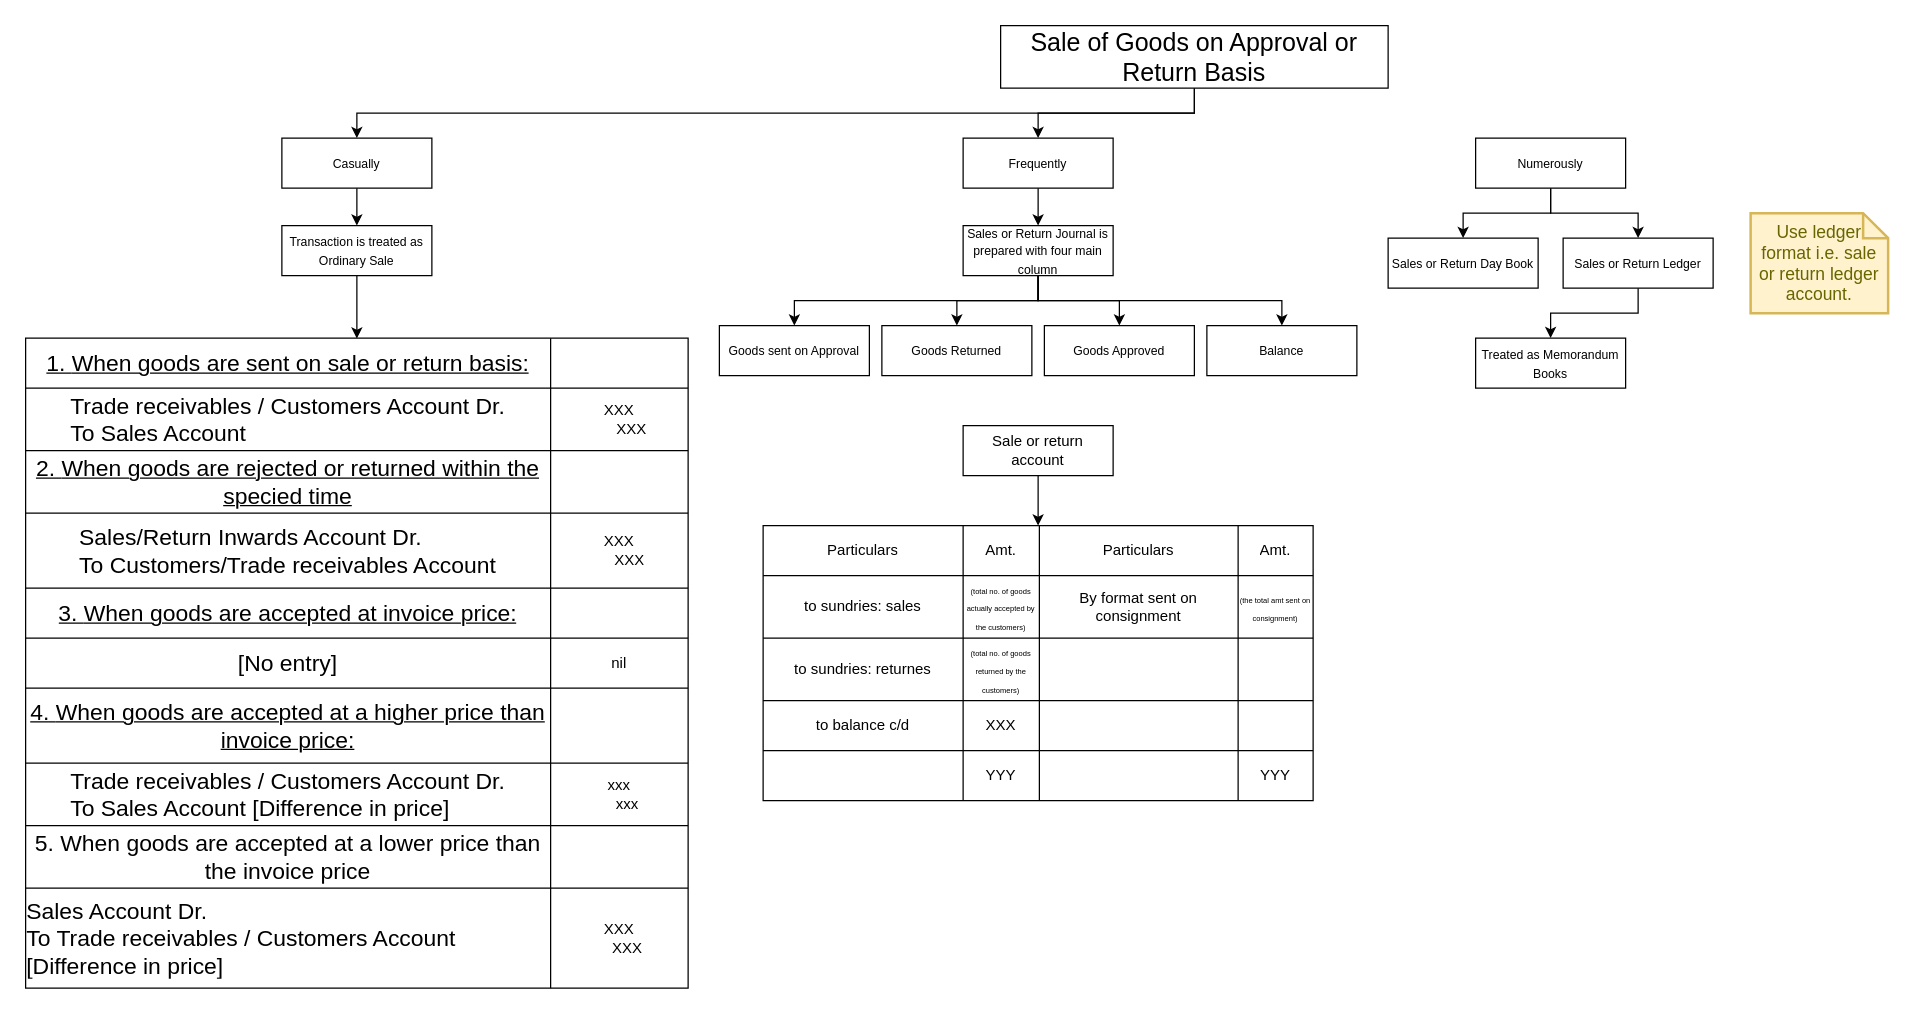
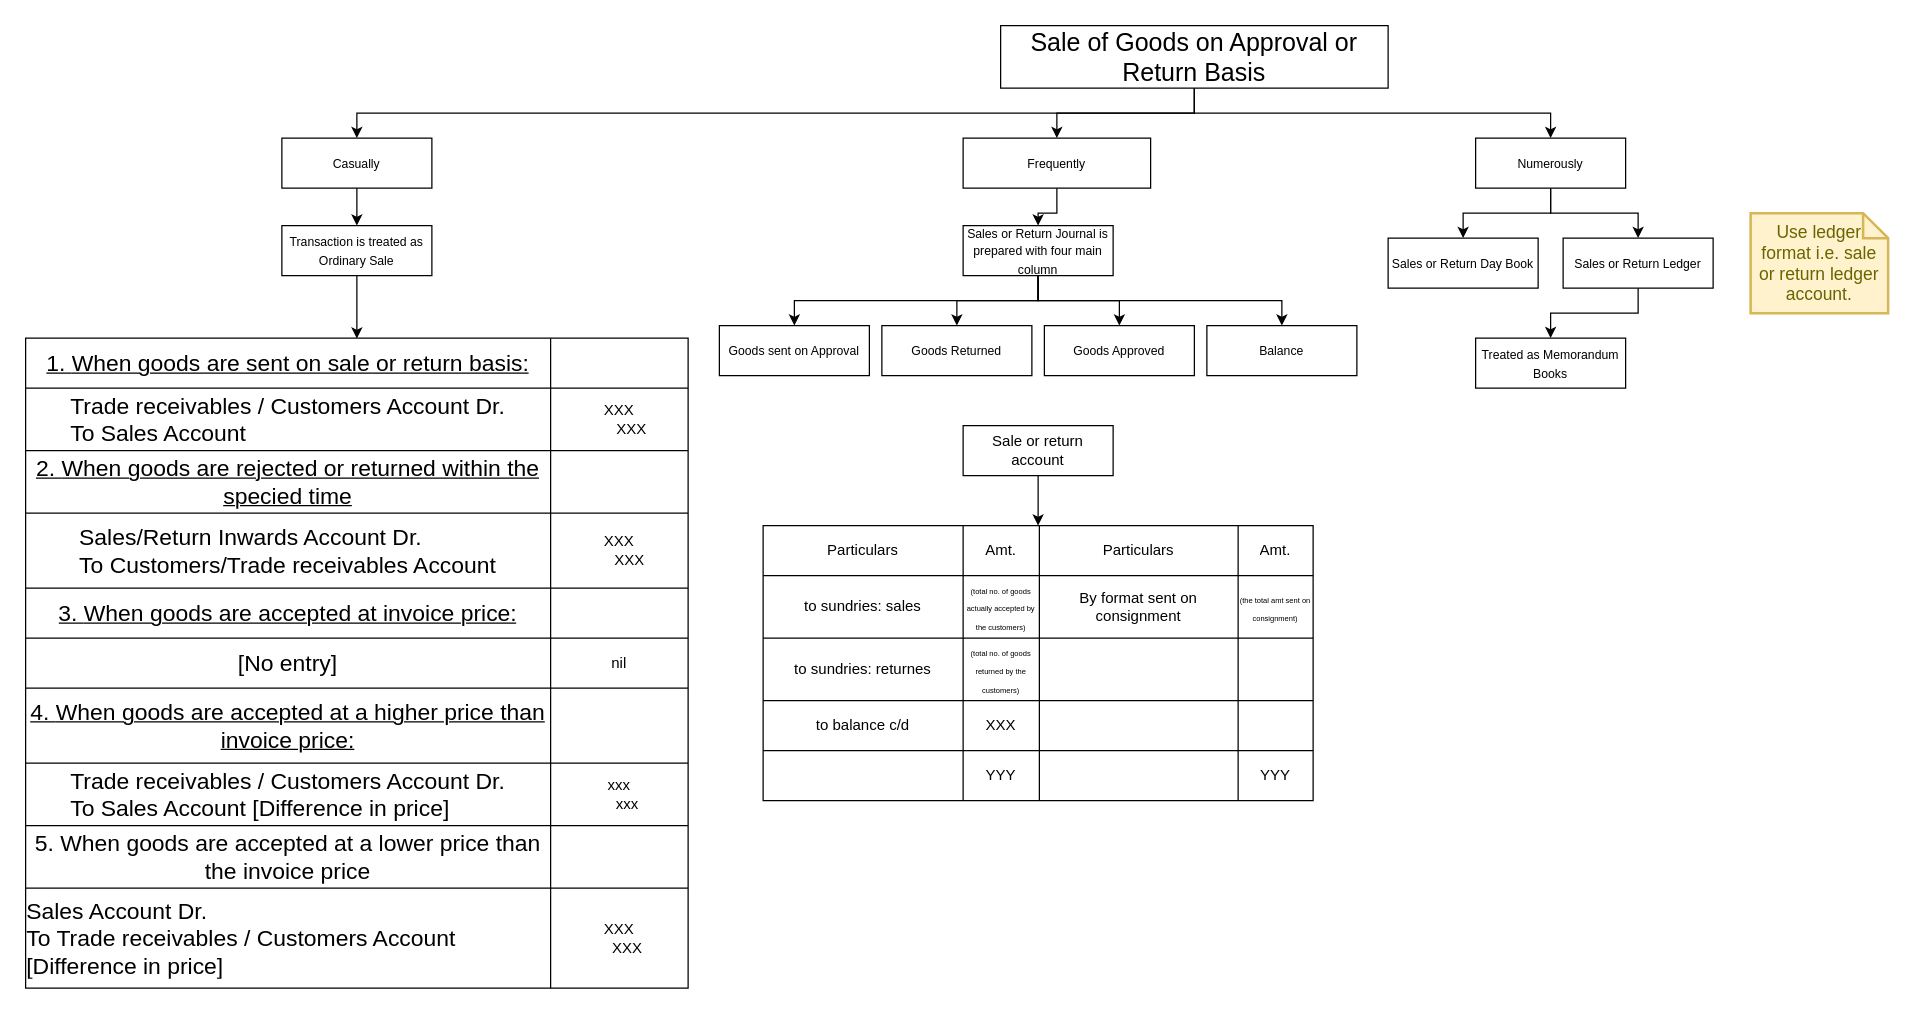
+ <mxCell id="4" style="edgeStyle=orthogonalEdgeStyle;rounded=0;orthogonalLoop=1;jettySize=auto;html=1;" edge="1" parent="1" source="5" target="12"><mxGeometry relative="1" as="geometry"><Array as="points"><mxPoint x="955" y="90" /><mxPoint x="1240" y="90" /></Array></mxGeometry></mxCell>
- <mxCell id="7" value="&lt;span style=&quot;left: 321.549px ; top: 294.513px ; font-size: 9.797px ; font-family: sans-serif ; transform: scalex(1.039)&quot;&gt;Frequently&lt;/span&gt;" style="rounded=0;whiteSpace=wrap;html=1;" parent="1" vertex="1"><mxGeometry x="770" y="110" width="120" height="40" as="geometry" /></mxCell>
+ <mxCell id="7" value="&lt;span style=&quot;left: 321.549px ; top: 294.513px ; font-size: 9.797px ; font-family: sans-serif ; transform: scalex(1.039)&quot;&gt;Frequently&lt;/span&gt;" style="rounded=0;whiteSpace=wrap;html=1;" parent="1" vertex="1"><mxGeometry x="770" y="110" width="150" height="40" as="geometry" /></mxCell>
